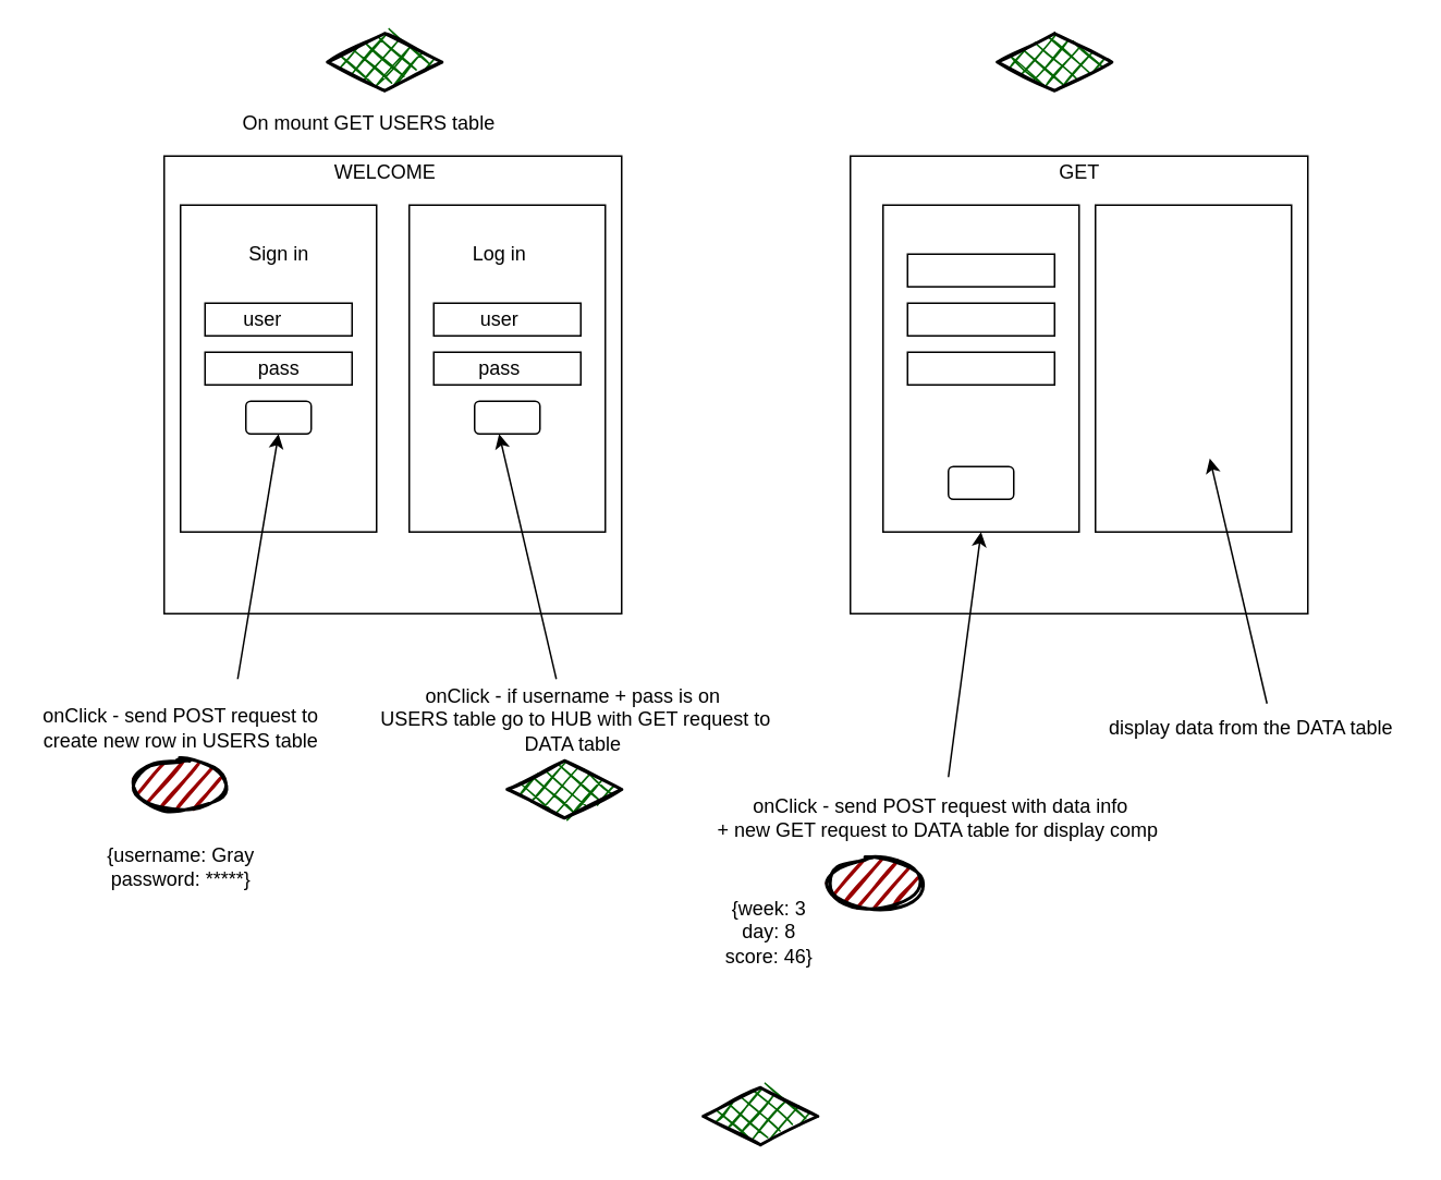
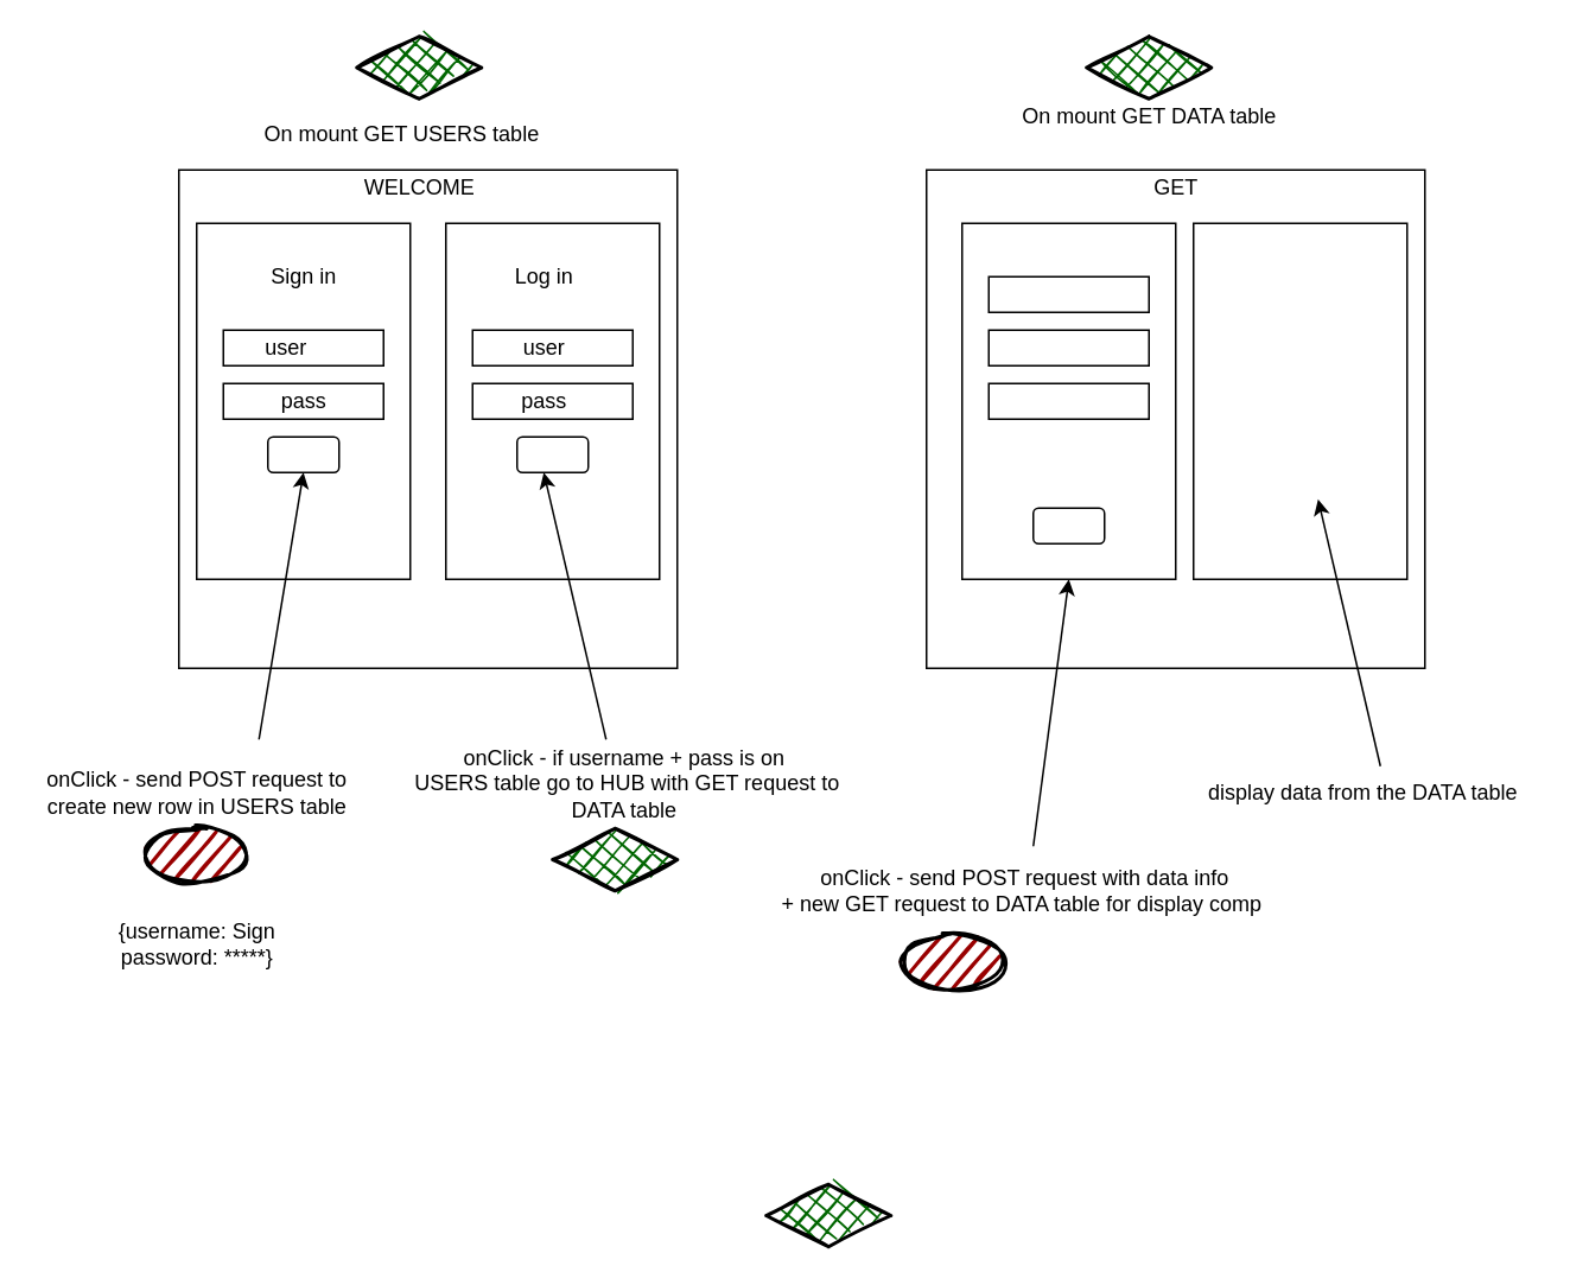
+ <mxCell id="9" value="On mount GET DATA table" style="text;html=1;align=center;verticalAlign=middle;resizable=0;points=[];autosize=1;strokeColor=none;fillColor=none;" vertex="1" parent="1"><mxGeometry x="565" y="55" width="160" height="20" as="geometry" /></mxCell>
- <mxCell id="42" value="{username: Gray&lt;br&gt;password: *****}" style="text;html=1;align=center;verticalAlign=middle;resizable=0;points=[];autosize=1;strokeColor=none;fillColor=none;" vertex="1" parent="1"><mxGeometry x="55" y="515" width="110" height="30" as="geometry" /></mxCell>
+ <mxCell id="42" value="{username: Sign&lt;br&gt;password: *****}" style="text;html=1;align=center;verticalAlign=middle;resizable=0;points=[];autosize=1;strokeColor=none;fillColor=none;" vertex="1" parent="1"><mxGeometry x="55" y="515" width="110" height="30" as="geometry" /></mxCell>
- <mxCell id="43" value="{week: 3&lt;br&gt;day: 8&lt;br&gt;score: 46}" style="text;html=1;align=center;verticalAlign=middle;resizable=0;points=[];autosize=1;strokeColor=none;fillColor=none;" vertex="1" parent="1"><mxGeometry x="435" y="545" width="70" height="50" as="geometry" /></mxCell>
